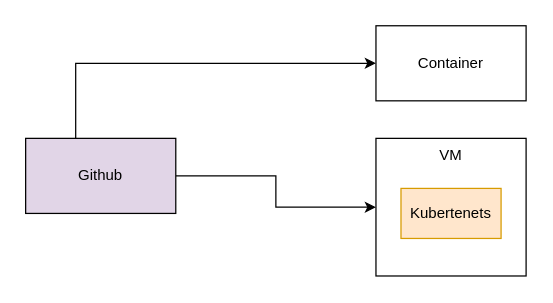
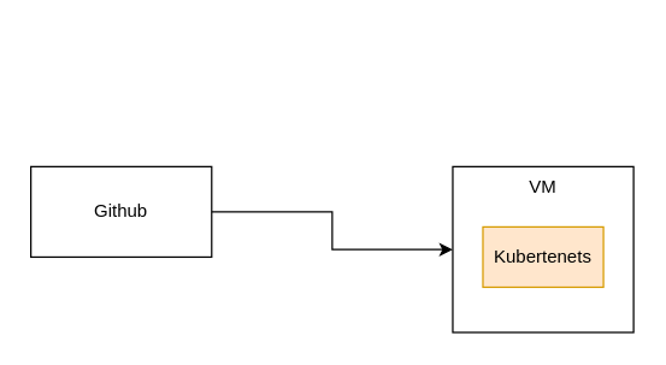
- <mxCell id="3" style="edgeStyle=orthogonalEdgeStyle;rounded=0;orthogonalLoop=1;jettySize=auto;html=1;entryX=0;entryY=0.5;entryDx=0;entryDy=0;" edge="1" parent="1" source="4" target="6"><mxGeometry relative="1" as="geometry"><Array as="points"><mxPoint x="60" y="50" /></Array></mxGeometry></mxCell>
- <mxCell id="6" value="Container" style="rounded=0;whiteSpace=wrap;html=1;" vertex="1" parent="1"><mxGeometry x="300" width="120" height="60" as="geometry" y="20" /></mxCell>
- <mxCell id="4" value="Github" style="rounded=0;whiteSpace=wrap;html=1;fillColor=#e1d5e7;" vertex="1" parent="1"><mxGeometry x="20" y="110" width="120" height="60" as="geometry" /></mxCell>
+ <mxCell id="4" value="Github" style="rounded=0;whiteSpace=wrap;html=1;" vertex="1" parent="1"><mxGeometry x="20" y="110" width="120" height="60" as="geometry" /></mxCell>
